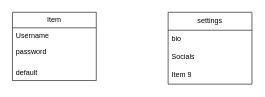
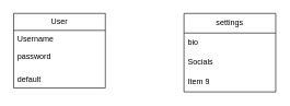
- <mxCell id="2" value="Item" style="swimlane;fontStyle=0;childLayout=stackLayout;horizontal=1;startSize=26;fillColor=none;horizontalStack=0;resizeParent=1;resizeParentMax=0;resizeLast=0;collapsible=1;marginBottom=0;whiteSpace=wrap;html=1;" vertex="1" parent="1"><mxGeometry x="20" y="20" width="140" height="114" as="geometry" /></mxCell>
+ <mxCell id="2" value="User" style="swimlane;fontStyle=0;childLayout=stackLayout;horizontal=1;startSize=26;fillColor=none;horizontalStack=0;resizeParent=1;resizeParentMax=0;resizeLast=0;collapsible=1;marginBottom=0;whiteSpace=wrap;html=1;" vertex="1" parent="1"><mxGeometry x="20" y="20" width="140" height="114" as="geometry" /></mxCell>
